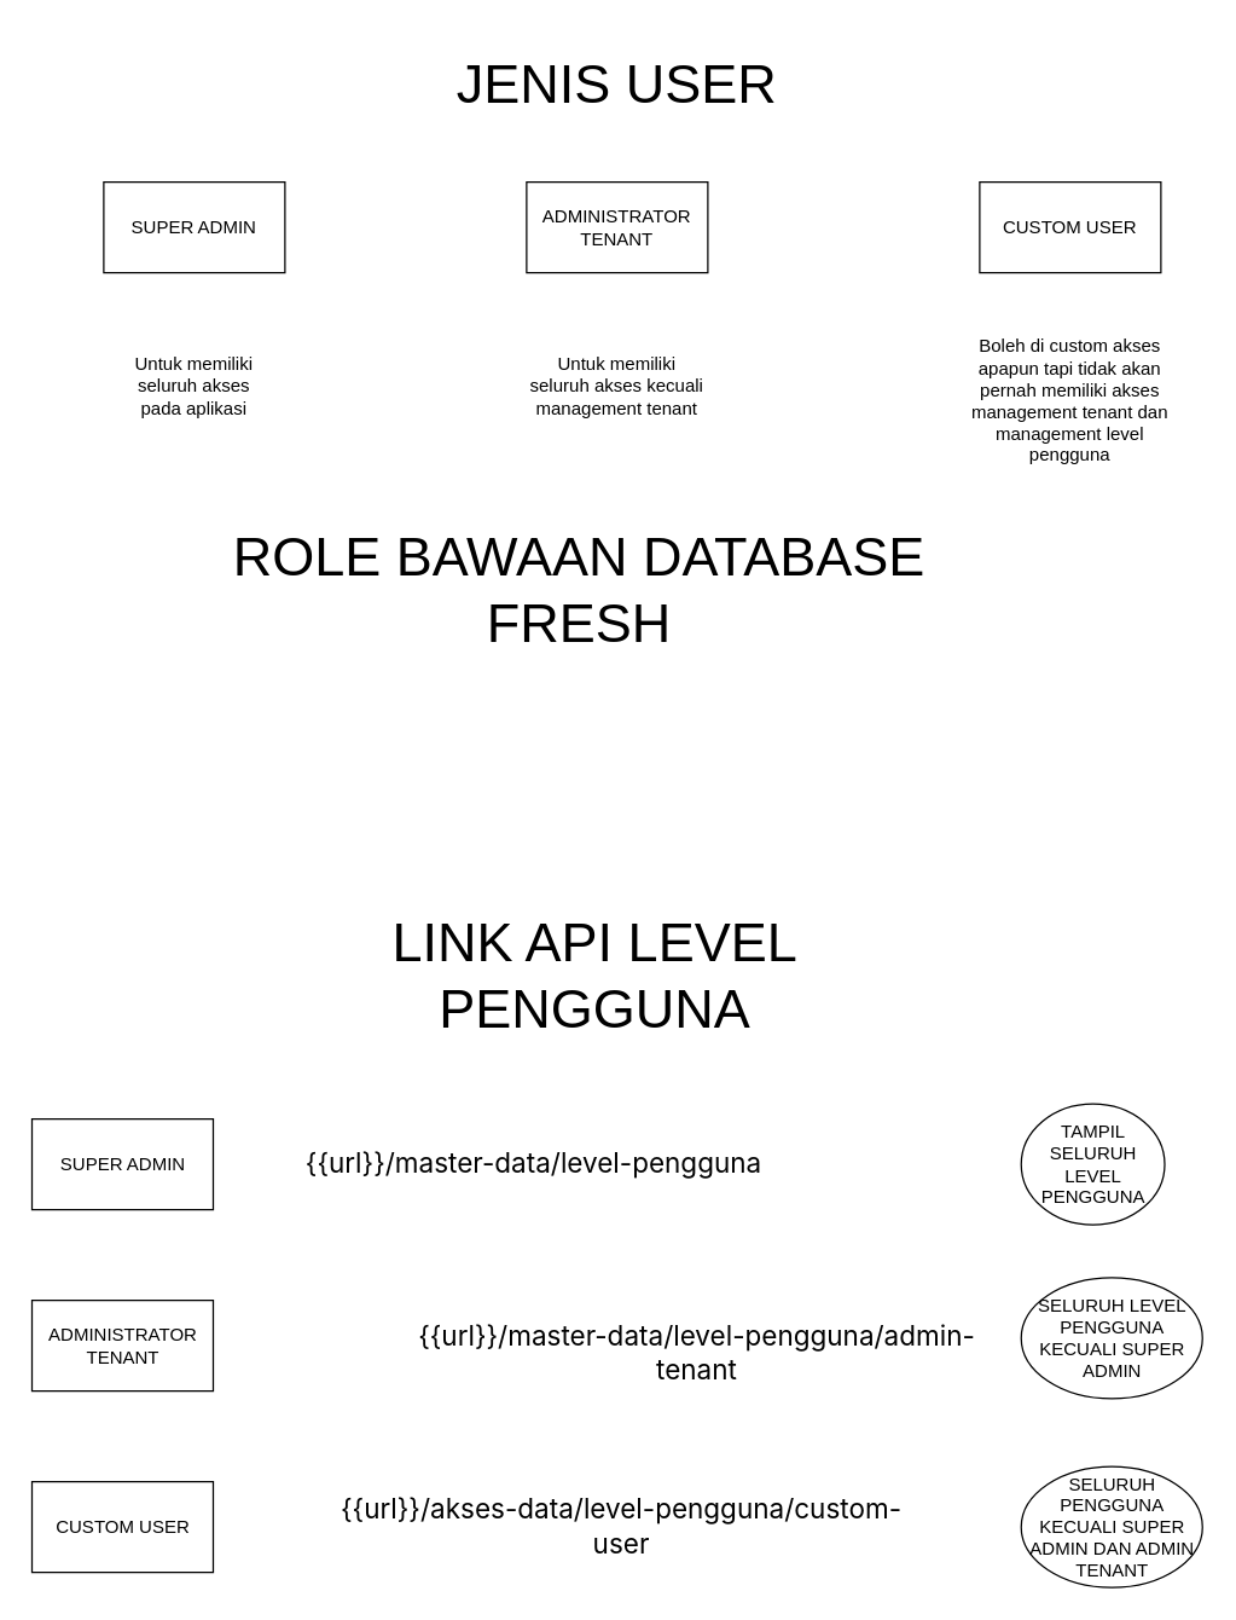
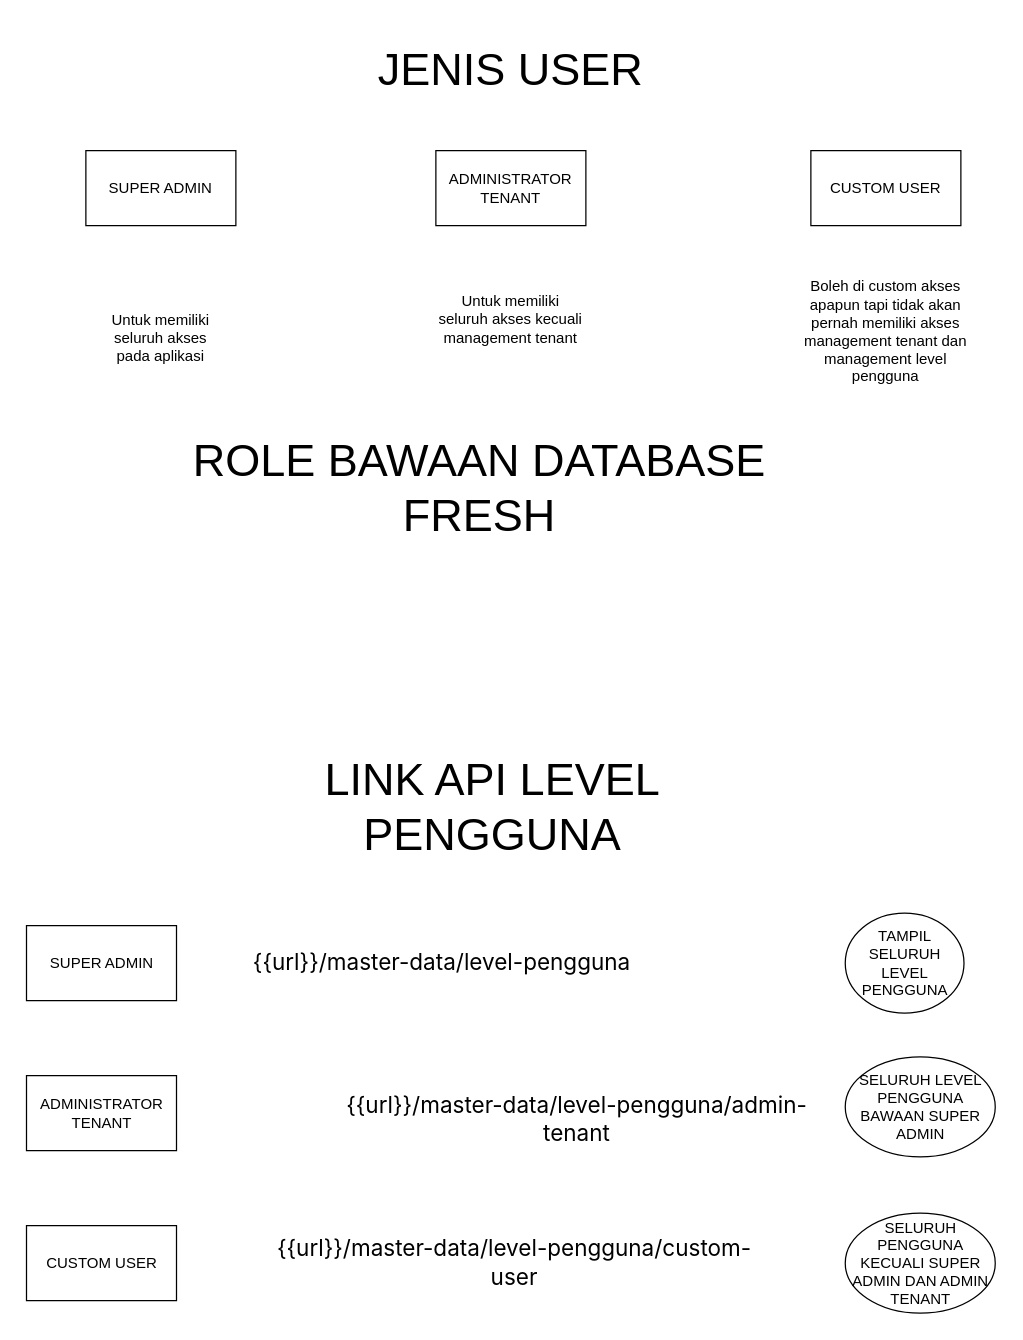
- <mxCell id="5" value="Untuk memiliki seluruh akses pada aplikasi" style="text;html=1;align=center;verticalAlign=middle;whiteSpace=wrap;rounded=0;" parent="1" vertex="1"><mxGeometry x="83" y="210" width="90" height="90" as="geometry" /></mxCell>
+ <mxCell id="5" value="Untuk memiliki seluruh akses pada aplikasi" style="text;html=1;align=center;verticalAlign=middle;whiteSpace=wrap;rounded=0;" parent="1" vertex="1"><mxGeometry x="83" y="225" width="90" height="90" as="geometry" /></mxCell>
- <mxCell id="18" value="SELURUH LEVEL PENGGUNA KECUALI SUPER ADMIN" style="ellipse;whiteSpace=wrap;html=1;" vertex="1" parent="1"><mxGeometry x="675.5" y="845" width="120" height="80" as="geometry" /></mxCell>
+ <mxCell id="18" value="SELURUH LEVEL PENGGUNA BAWAAN SUPER ADMIN" style="ellipse;whiteSpace=wrap;html=1;" vertex="1" parent="1"><mxGeometry x="675.5" y="845" width="120" height="80" as="geometry" /></mxCell>
- <mxCell id="16" value="&lt;span&gt;&lt;font style=&quot;font-size: 18px;&quot;&gt;&lt;span style=&quot;padding: var(--spacing-zero) 2px 1px; margin-left: var(--spacing-zero); border-radius: var(--border-radius-default); cursor: text; color: var(--content-color-info); border: 1px solid var(--border-color-default); font-family: Inter, system-ui, -apple-system, BlinkMacSystemFont, &amp;quot;Segoe UI&amp;quot;, Roboto, Oxygen, Ubuntu, Cantarell, &amp;quot;Fira Sans&amp;quot;, &amp;quot;Droid Sans&amp;quot;, Helvetica, Arial, sans-serif; text-align: left; white-space-collapse: preserve;&quot; aria-expanded=&quot;false&quot; data-testid=&quot;resolvedVariable&quot; class=&quot;inlineVariable resolvedVariable&quot; spellcheck=&quot;false&quot;&gt;{{url}}&lt;/span&gt;&lt;span style=&quot;font-family: Inter, system-ui, -apple-system, BlinkMacSystemFont, &amp;quot;Segoe UI&amp;quot;, Roboto, Oxygen, Ubuntu, Cantarell, &amp;quot;Fira Sans&amp;quot;, &amp;quot;Droid Sans&amp;quot;, Helvetica, Arial, sans-serif; text-align: left; white-space-collapse: preserve;&quot; data-offset-key=&quot;3dan4-1-0&quot;&gt;&lt;span style=&quot;&quot; data-text=&quot;true&quot;&gt;/akses-data/level-pengguna/custom-user&lt;/span&gt;&lt;/span&gt;&lt;/font&gt;&lt;/span&gt;" style="text;html=1;align=center;verticalAlign=middle;whiteSpace=wrap;rounded=0;" vertex="1" parent="1"><mxGeometry x="205.5" y="995" width="410" height="30" as="geometry" /></mxCell>
+ <mxCell id="16" value="&lt;span&gt;&lt;font style=&quot;font-size: 18px;&quot;&gt;&lt;span style=&quot;padding: var(--spacing-zero) 2px 1px; margin-left: var(--spacing-zero); border-radius: var(--border-radius-default); cursor: text; color: var(--content-color-info); border: 1px solid var(--border-color-default); font-family: Inter, system-ui, -apple-system, BlinkMacSystemFont, &amp;quot;Segoe UI&amp;quot;, Roboto, Oxygen, Ubuntu, Cantarell, &amp;quot;Fira Sans&amp;quot;, &amp;quot;Droid Sans&amp;quot;, Helvetica, Arial, sans-serif; text-align: left; white-space-collapse: preserve;&quot; aria-expanded=&quot;false&quot; data-testid=&quot;resolvedVariable&quot; class=&quot;inlineVariable resolvedVariable&quot; spellcheck=&quot;false&quot;&gt;{{url}}&lt;/span&gt;&lt;span style=&quot;font-family: Inter, system-ui, -apple-system, BlinkMacSystemFont, &amp;quot;Segoe UI&amp;quot;, Roboto, Oxygen, Ubuntu, Cantarell, &amp;quot;Fira Sans&amp;quot;, &amp;quot;Droid Sans&amp;quot;, Helvetica, Arial, sans-serif; text-align: left; white-space-collapse: preserve;&quot; data-offset-key=&quot;3dan4-1-0&quot;&gt;&lt;span style=&quot;&quot; data-text=&quot;true&quot;&gt;/master-data/level-pengguna/custom-user&lt;/span&gt;&lt;/span&gt;&lt;/font&gt;&lt;/span&gt;" style="text;html=1;align=center;verticalAlign=middle;whiteSpace=wrap;rounded=0;" vertex="1" parent="1"><mxGeometry x="205.5" y="995" width="410" height="30" as="geometry" /></mxCell>
